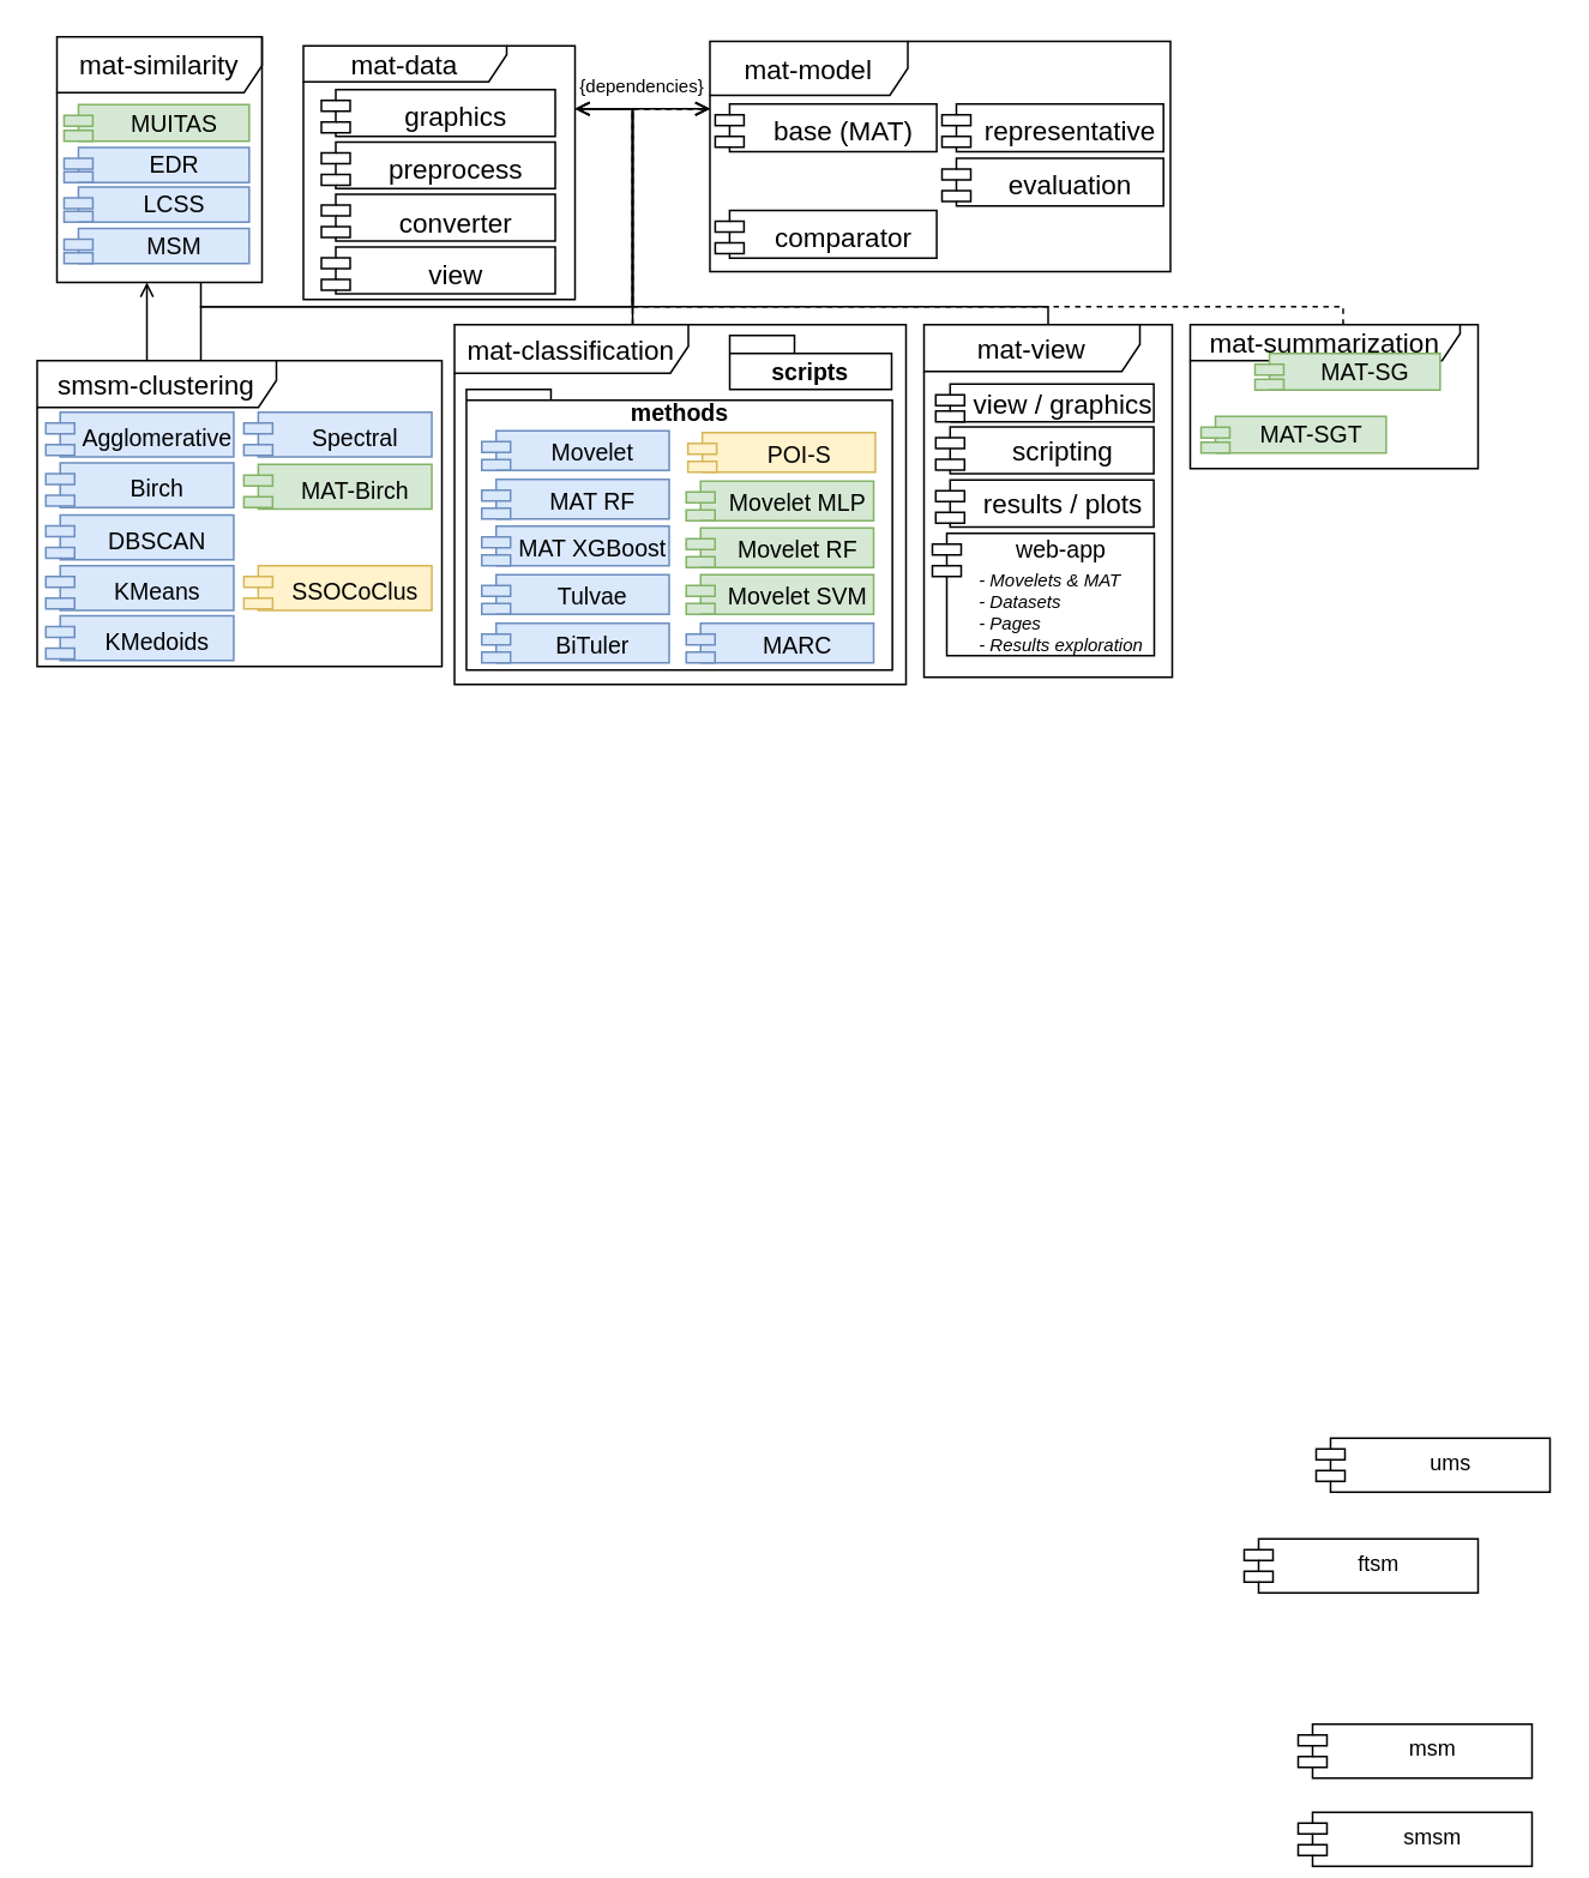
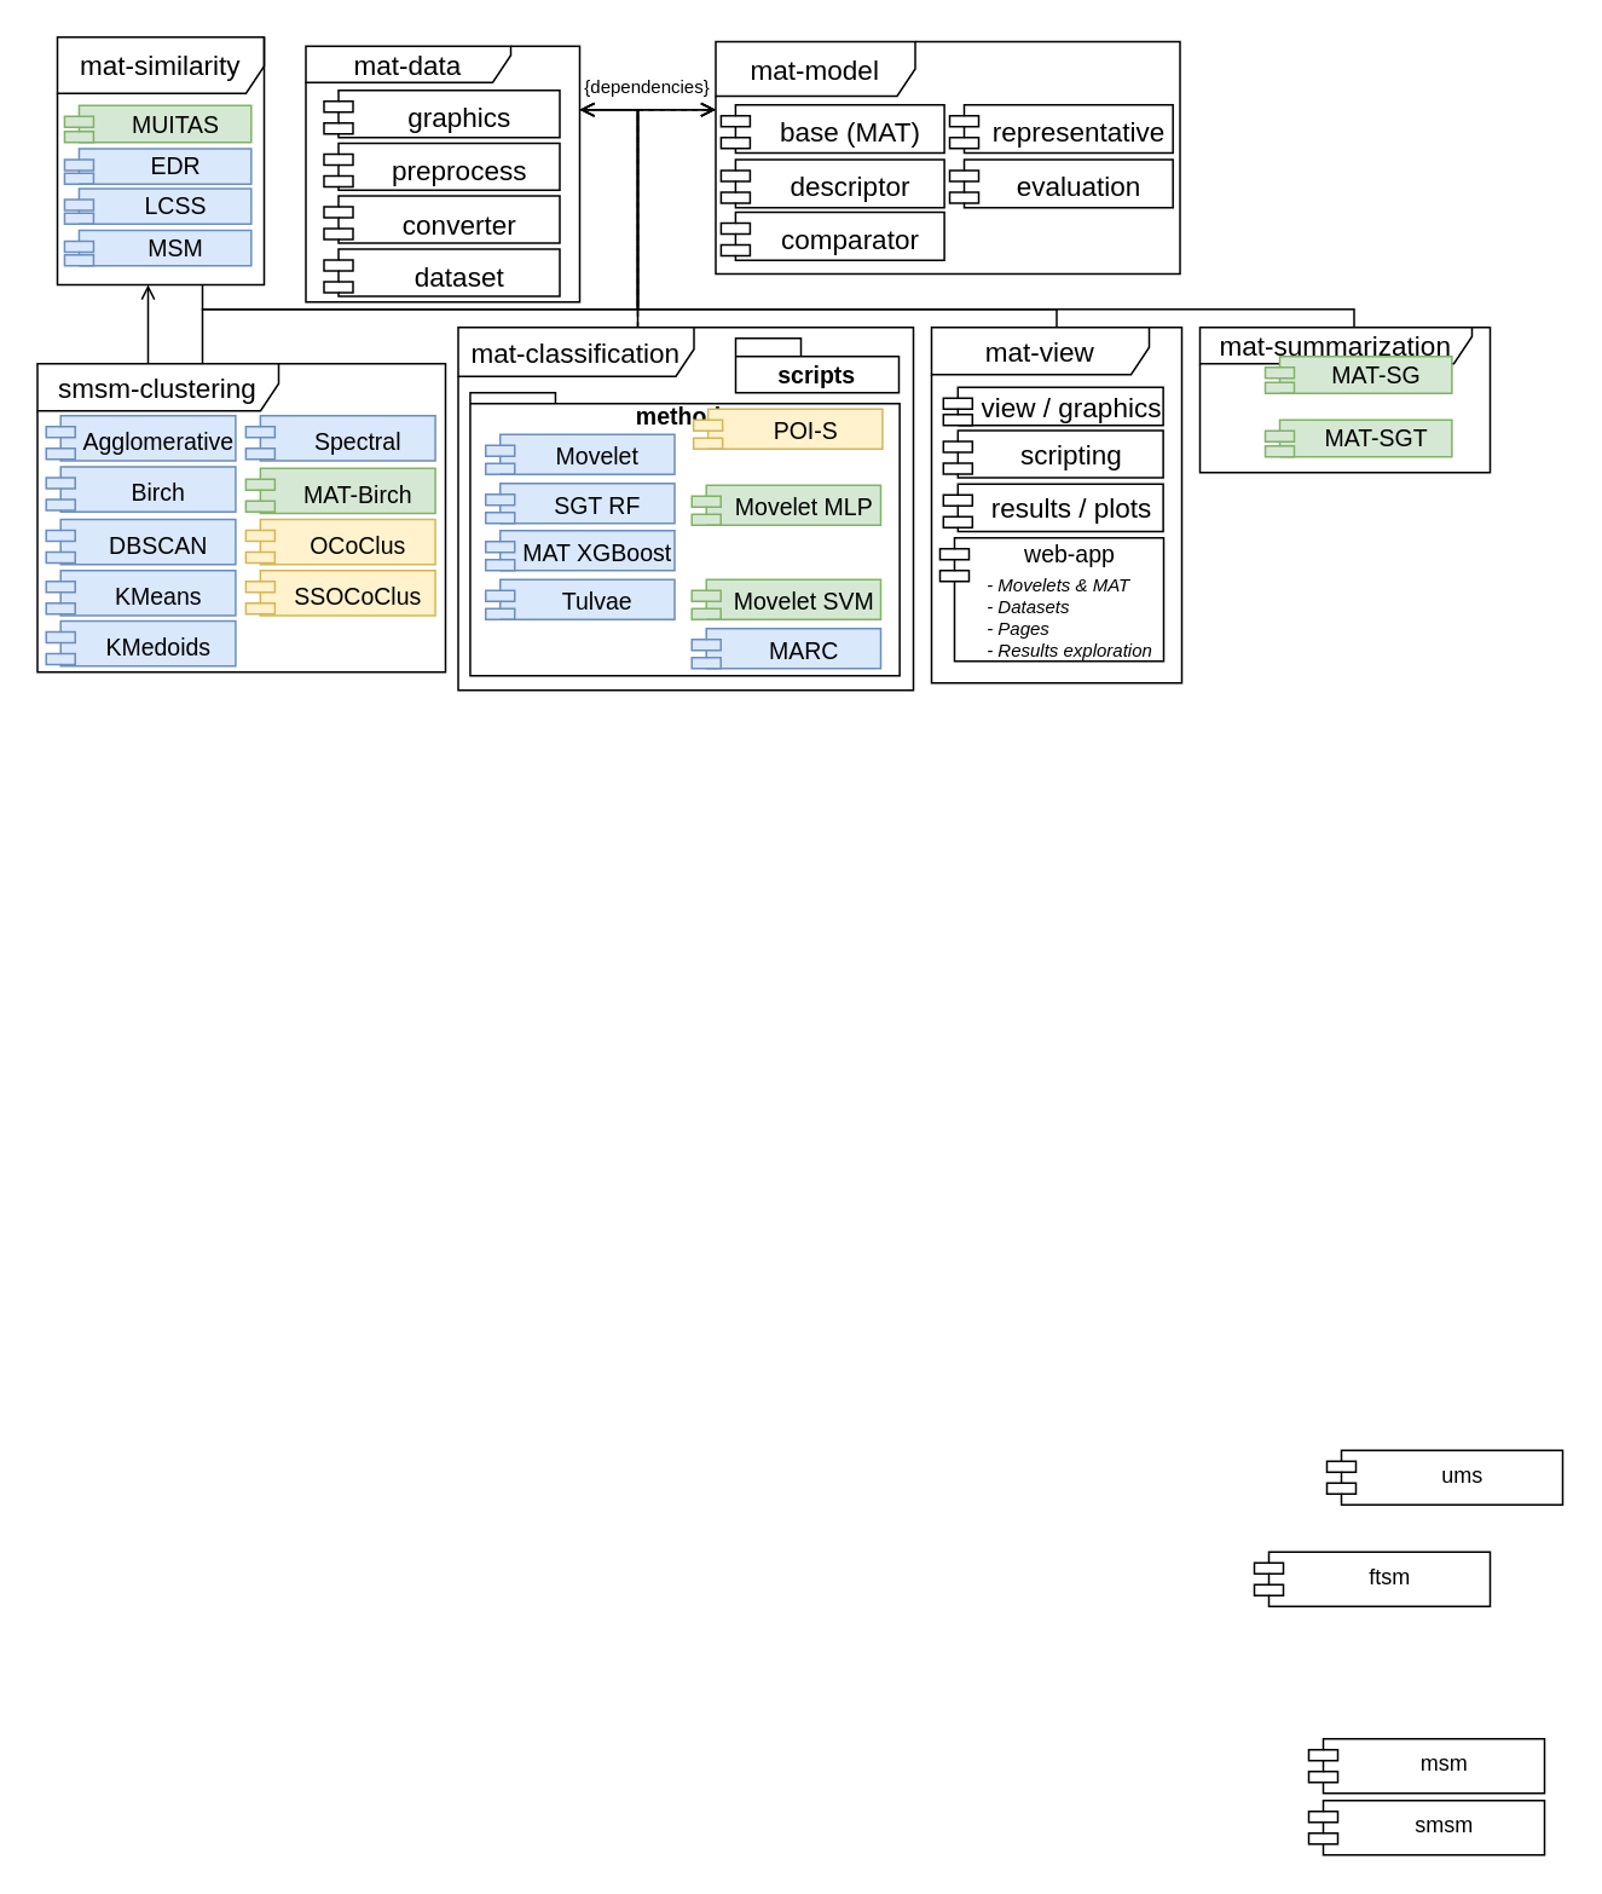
+ <mxCell id="32" value="descriptor" style="shape=module;align=left;spacingLeft=20;align=center;verticalAlign=top;whiteSpace=wrap;html=1;jettyWidth=16;jettyHeight=6;fontSize=15;" parent="29" vertex="1"><mxGeometry x="2.941" y="64.928" width="123.118" height="26.584" as="geometry" /></mxCell>
- <mxCell id="40" value="view" style="shape=module;align=left;spacingLeft=20;align=center;verticalAlign=top;whiteSpace=wrap;html=1;jettyWidth=16;jettyHeight=6;fontSize=15;container=0;" parent="1" vertex="1"><mxGeometry x="178" y="136.86" width="130" height="25.95" as="geometry" /></mxCell>
+ <mxCell id="40" value="dataset" style="shape=module;align=left;spacingLeft=20;align=center;verticalAlign=top;whiteSpace=wrap;html=1;jettyWidth=16;jettyHeight=6;fontSize=15;container=0;" parent="1" vertex="1"><mxGeometry x="178" y="136.86" width="130" height="25.95" as="geometry" /></mxCell>
- <mxCell id="2" style="edgeStyle=orthogonalEdgeStyle;rounded=0;orthogonalLoop=1;jettySize=auto;html=1;strokeColor=default;align=center;verticalAlign=middle;fontFamily=Helvetica;fontSize=11;fontColor=default;labelBackgroundColor=default;endArrow=open;endFill=0;dashed=1;" edge="1" parent="1" source="3" target="30"><mxGeometry relative="1" as="geometry"><Array as="points"><mxPoint x="746" y="170" /><mxPoint x="351" y="170" /><mxPoint x="351" y="60" /></Array></mxGeometry></mxCell>
+ <mxCell id="2" style="edgeStyle=orthogonalEdgeStyle;rounded=0;orthogonalLoop=1;jettySize=auto;html=1;strokeColor=default;align=center;verticalAlign=middle;fontFamily=Helvetica;fontSize=11;fontColor=default;labelBackgroundColor=default;endArrow=open;endFill=0;" edge="1" parent="1" source="3" target="30"><mxGeometry relative="1" as="geometry"><Array as="points"><mxPoint x="746" y="170" /><mxPoint x="351" y="170" /><mxPoint x="351" y="60" /></Array></mxGeometry></mxCell>
- <mxCell id="64" value="MAT-SGT" style="shape=module;align=left;spacingLeft=20;align=center;verticalAlign=middle;whiteSpace=wrap;html=1;jettyWidth=16;jettyHeight=6;fontSize=13;fillColor=#d5e8d4;strokeColor=#82b366;" vertex="1" parent="1"><mxGeometry x="667" y="231" width="102.92" height="20.36" as="geometry" /></mxCell>
+ <mxCell id="64" value="MAT-SGT" style="shape=module;align=left;spacingLeft=20;align=center;verticalAlign=middle;whiteSpace=wrap;html=1;jettyWidth=16;jettyHeight=6;fontSize=13;fillColor=#d5e8d4;strokeColor=#82b366;" vertex="1" parent="1"><mxGeometry x="697" y="231" width="102.92" height="20.36" as="geometry" /></mxCell>
- <mxCell id="45" value="POI-S" style="shape=module;align=left;spacingLeft=20;align=center;verticalAlign=top;whiteSpace=wrap;html=1;jettyWidth=16;jettyHeight=6;fillColor=#fff2cc;strokeColor=#d6b656;fontSize=13;spacing=0;" parent="42" vertex="1"><mxGeometry x="123.132" y="24" width="104.189" height="22" as="geometry" /></mxCell>
+ <mxCell id="45" value="POI-S" style="shape=module;align=left;spacingLeft=20;align=center;verticalAlign=top;whiteSpace=wrap;html=1;jettyWidth=16;jettyHeight=6;fillColor=#fff2cc;strokeColor=#d6b656;fontSize=13;spacing=0;" parent="42" vertex="1"><mxGeometry x="123.132" y="9" width="104.189" height="22" as="geometry" /></mxCell>
- <mxCell id="50" value="MAT RF" style="shape=module;align=left;spacingLeft=20;align=center;verticalAlign=top;whiteSpace=wrap;html=1;jettyWidth=16;jettyHeight=6;fillColor=#dae8fc;strokeColor=#6c8ebf;fontSize=13;spacing=0;" parent="42" vertex="1"><mxGeometry x="8.525" y="50" width="104.189" height="22" as="geometry" /></mxCell>
+ <mxCell id="50" value="SGT RF" style="shape=module;align=left;spacingLeft=20;align=center;verticalAlign=top;whiteSpace=wrap;html=1;jettyWidth=16;jettyHeight=6;fillColor=#dae8fc;strokeColor=#6c8ebf;fontSize=13;spacing=0;" parent="42" vertex="1"><mxGeometry x="8.525" y="50" width="104.189" height="22" as="geometry" /></mxCell>
+ <mxCell id="22" value="OCoClus" style="shape=module;align=left;spacingLeft=20;align=center;verticalAlign=top;whiteSpace=wrap;html=1;jettyWidth=16;jettyHeight=6;fontSize=13;fillColor=#fff2cc;strokeColor=#d6b656;" parent="13" vertex="1"><mxGeometry x="114.911" y="85.8" width="104.464" height="24.87" as="geometry" /></mxCell>
- <mxCell id="47" value="Movelet RF" style="shape=module;align=left;spacingLeft=20;align=center;verticalAlign=top;whiteSpace=wrap;html=1;jettyWidth=16;jettyHeight=6;fillColor=#d5e8d4;strokeColor=#82b366;fontSize=13;spacing=0;" parent="42" vertex="1"><mxGeometry x="122.185" y="77" width="104.189" height="22" as="geometry" /></mxCell>
- <mxCell id="53" value="BiTuler" style="shape=module;align=left;spacingLeft=20;align=center;verticalAlign=top;whiteSpace=wrap;html=1;jettyWidth=16;jettyHeight=6;fillColor=#dae8fc;strokeColor=#6c8ebf;fontSize=13;spacing=0;" parent="42" vertex="1"><mxGeometry x="8.525" y="130" width="104.189" height="22" as="geometry" /></mxCell>
- <mxCell id="7" value="smsm" style="shape=module;align=left;spacingLeft=20;align=center;verticalAlign=top;whiteSpace=wrap;html=1;jettyWidth=16;jettyHeight=6;" parent="1" vertex="1"><mxGeometry x="721" y="1007" width="130" height="30" as="geometry" /></mxCell>
+ <mxCell id="7" value="smsm" style="shape=module;align=left;spacingLeft=20;align=center;verticalAlign=top;whiteSpace=wrap;html=1;jettyWidth=16;jettyHeight=6;" parent="1" vertex="1"><mxGeometry x="721" y="992" width="130" height="30" as="geometry" /></mxCell>
